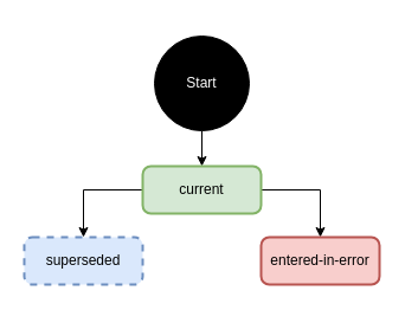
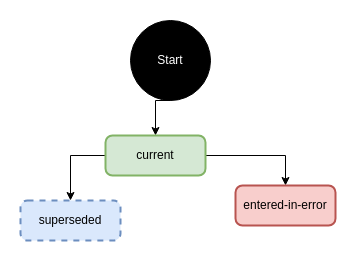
- <mxCell id="3" value="&lt;font color=&quot;#ffffff&quot; style=&quot;background-color: rgb(0 , 0 , 0)&quot;&gt;Start&lt;/font&gt;" style="ellipse;whiteSpace=wrap;html=1;aspect=fixed;fillColor=#000000;" vertex="1" parent="1"><mxGeometry x="130" y="30" width="80" height="80" as="geometry" /></mxCell>
+ <mxCell id="3" value="&lt;font color=&quot;#ffffff&quot; style=&quot;background-color: rgb(0 , 0 , 0)&quot;&gt;Start&lt;/font&gt;" style="ellipse;whiteSpace=wrap;html=1;aspect=fixed;fillColor=#000000;" vertex="1" parent="1"><mxGeometry x="130" y="20" width="80" height="80" as="geometry" /></mxCell>
- <mxCell id="6" value="current" style="rounded=1;whiteSpace=wrap;html=1;absoluteArcSize=1;arcSize=14;strokeWidth=2;fillColor=#d5e8d4;strokeColor=#82b366;" vertex="1" parent="1"><mxGeometry x="120" y="140" width="100" height="40" as="geometry" /></mxCell>
+ <mxCell id="6" value="current" style="rounded=1;whiteSpace=wrap;html=1;absoluteArcSize=1;arcSize=14;strokeWidth=2;fillColor=#d5e8d4;strokeColor=#82b366;" vertex="1" parent="1"><mxGeometry x="105" y="135" width="100" height="40" as="geometry" /></mxCell>
- <mxCell id="8" value="entered-in-error" style="rounded=1;whiteSpace=wrap;html=1;absoluteArcSize=1;arcSize=14;strokeWidth=2;fillColor=#f8cecc;strokeColor=#b85450;" vertex="1" parent="1"><mxGeometry x="220" y="200" width="100" height="40" as="geometry" /></mxCell>
+ <mxCell id="8" value="entered-in-error" style="rounded=1;whiteSpace=wrap;html=1;absoluteArcSize=1;arcSize=14;strokeWidth=2;fillColor=#f8cecc;strokeColor=#b85450;" vertex="1" parent="1"><mxGeometry x="235" y="185" width="100" height="40" as="geometry" /></mxCell>
